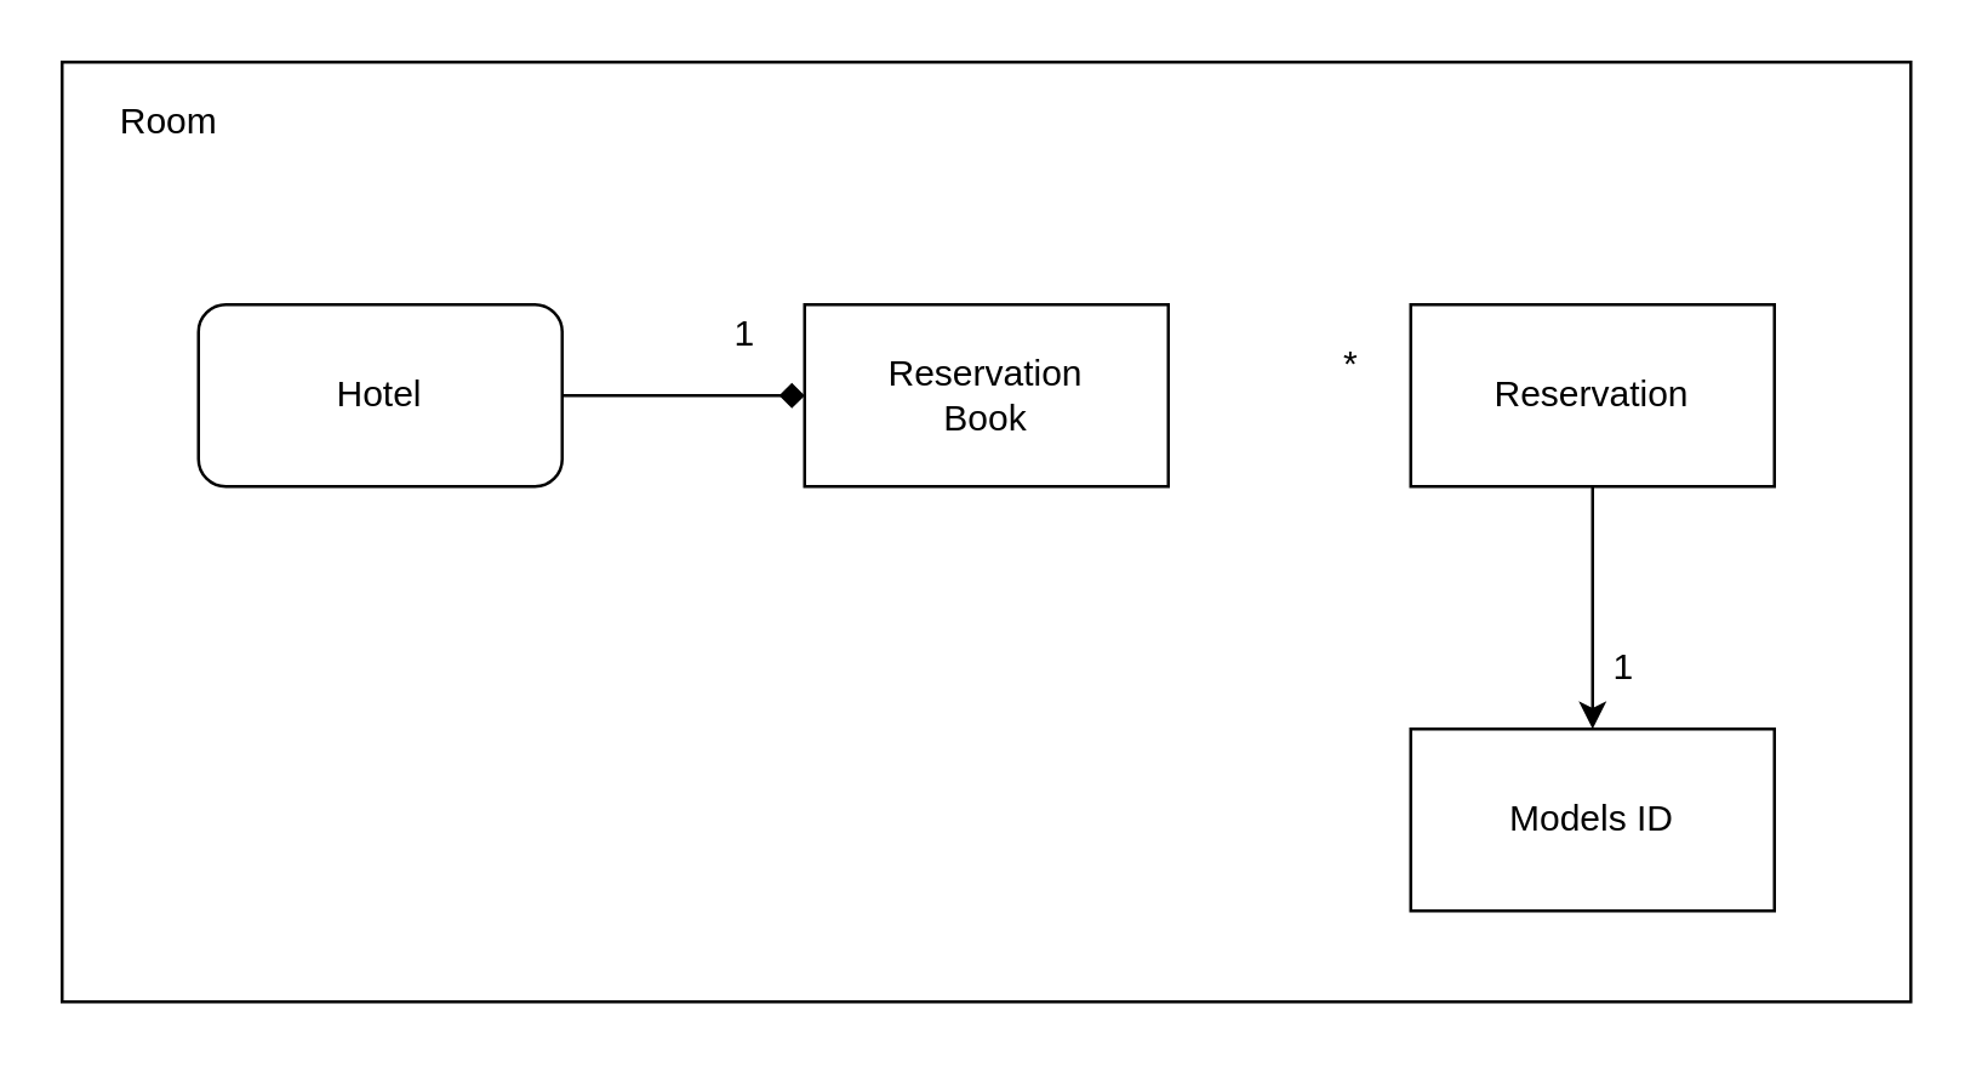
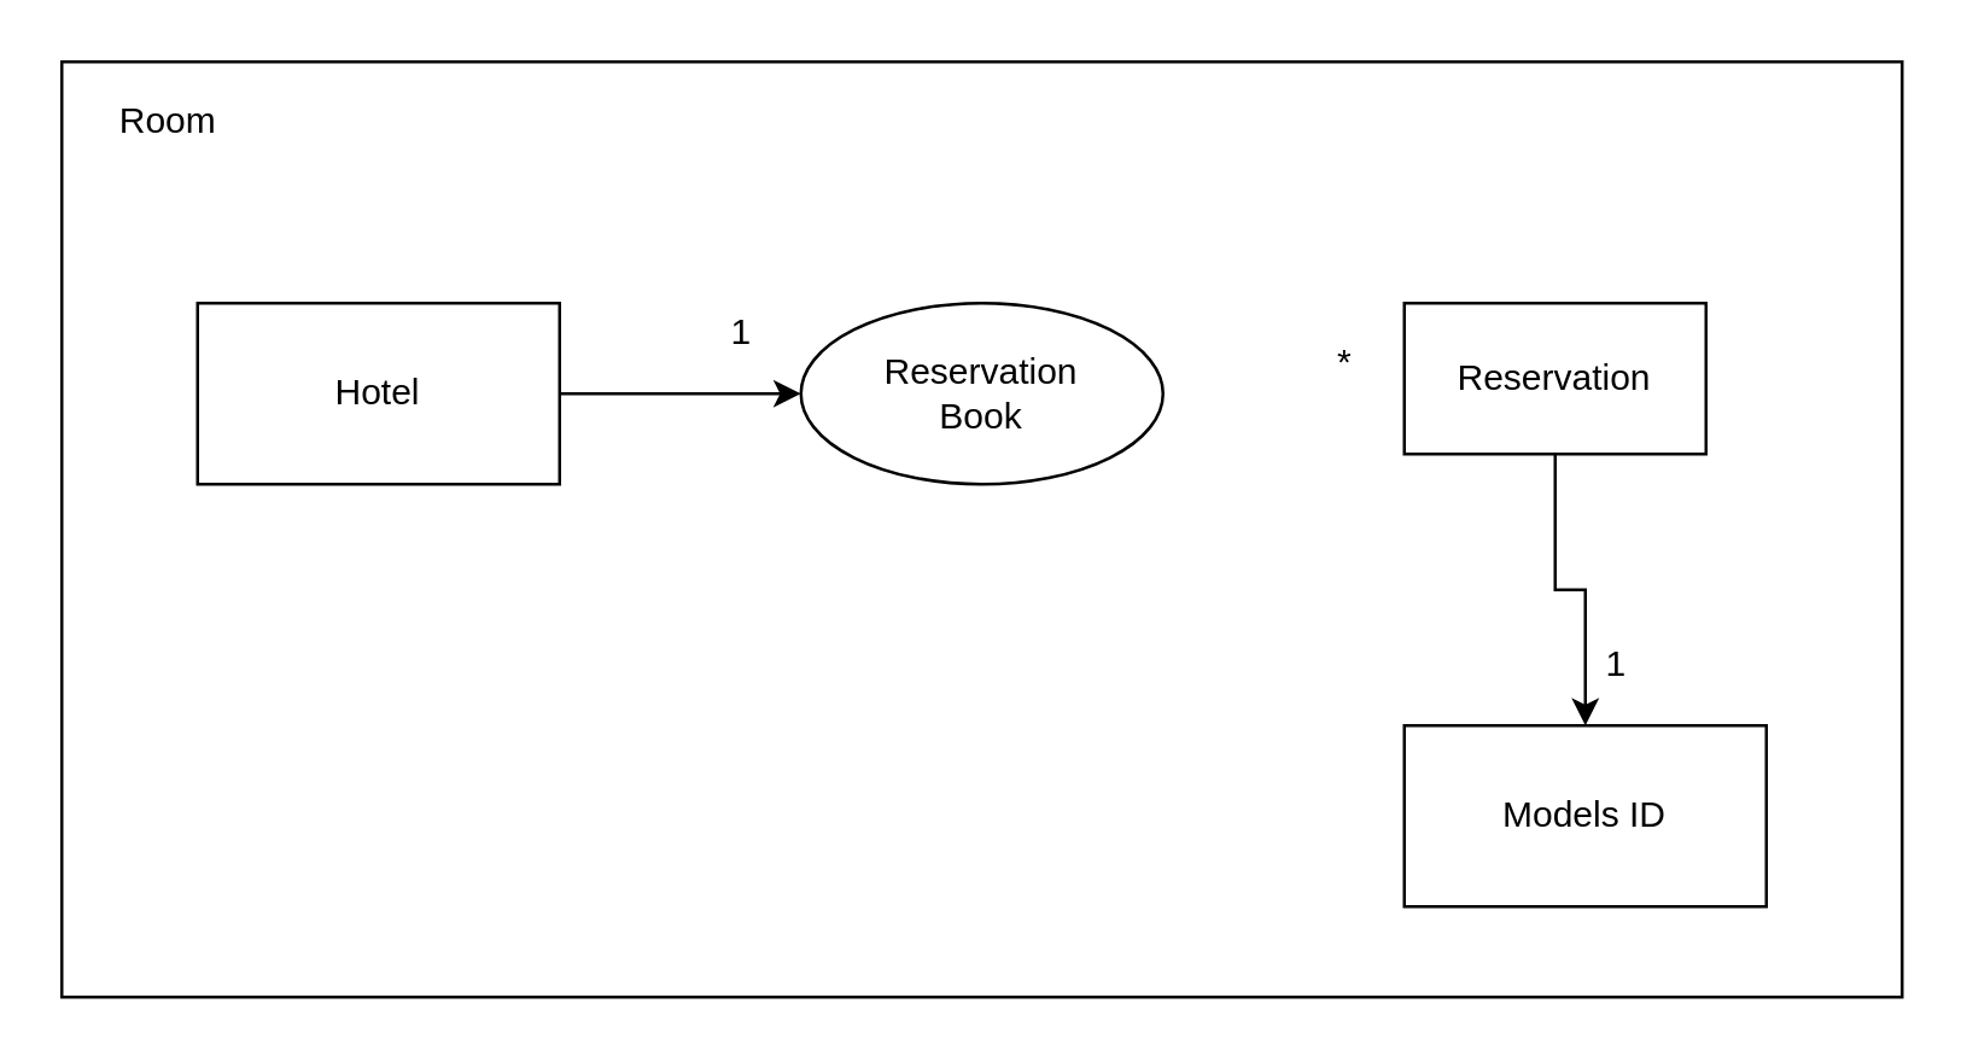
- <mxCell id="4" value="Hotel" style="whiteSpace=wrap;html=1;rounded=1;" vertex="1" parent="1"><mxGeometry x="65" y="100" width="120" height="60" as="geometry" /></mxCell>
+ <mxCell id="4" value="Hotel" style="rounded=0;whiteSpace=wrap;html=1;" vertex="1" parent="1"><mxGeometry x="65" y="100" width="120" height="60" as="geometry" /></mxCell>
- <mxCell id="3" value="" style="edgeStyle=orthogonalEdgeStyle;rounded=0;orthogonalLoop=1;jettySize=auto;html=1;endArrow=diamond;" edge="1" parent="1" source="4" target="5"><mxGeometry relative="1" as="geometry" /></mxCell>
+ <mxCell id="3" value="" style="edgeStyle=orthogonalEdgeStyle;rounded=0;orthogonalLoop=1;jettySize=auto;html=1;" edge="1" parent="1" source="4" target="5"><mxGeometry relative="1" as="geometry" /></mxCell>
- <mxCell id="5" value="Reservation&lt;br&gt;Book" style="whiteSpace=wrap;html=1;rounded=0;" vertex="1" parent="1"><mxGeometry x="265" y="100" width="120" height="60" as="geometry" /></mxCell>
+ <mxCell id="5" value="Reservation&lt;br&gt;Book" style="ellipse;whiteSpace=wrap;html=1;" vertex="1" parent="1"><mxGeometry x="265" y="100" width="120" height="60" as="geometry" /></mxCell>
- <mxCell id="7" value="Reservation" style="whiteSpace=wrap;html=1;rounded=0;" vertex="1" parent="1"><mxGeometry x="465" y="100" width="120" height="60" as="geometry" /></mxCell>
+ <mxCell id="7" value="Reservation" style="whiteSpace=wrap;html=1;rounded=0;" vertex="1" parent="1"><mxGeometry x="465" y="100" width="100" height="50" as="geometry" /></mxCell>
